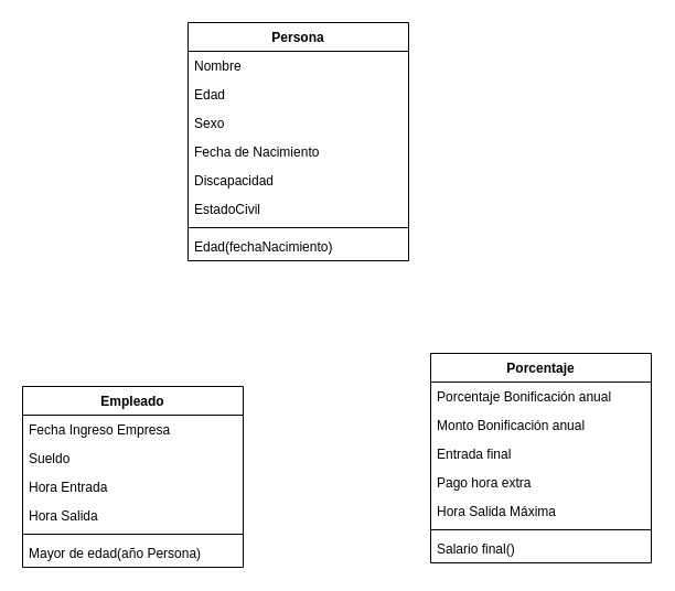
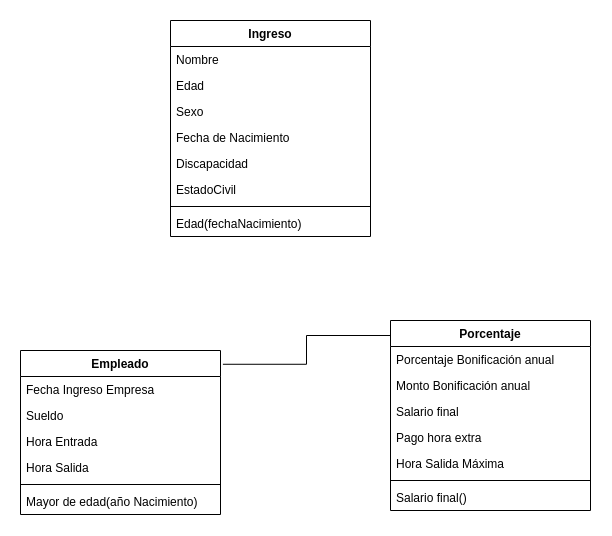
- <mxCell id="2" value="Persona" style="swimlane;fontStyle=1;align=center;verticalAlign=top;childLayout=stackLayout;horizontal=1;startSize=26;horizontalStack=0;resizeParent=1;resizeParentMax=0;resizeLast=0;collapsible=1;marginBottom=0;" parent="1" vertex="1"><mxGeometry x="170" y="20" width="200" height="216" as="geometry"><mxRectangle x="270" y="60" width="80" height="26" as="alternateBounds" /></mxGeometry></mxCell>
+ <mxCell id="2" value="Ingreso" style="swimlane;fontStyle=1;align=center;verticalAlign=top;childLayout=stackLayout;horizontal=1;startSize=26;horizontalStack=0;resizeParent=1;resizeParentMax=0;resizeLast=0;collapsible=1;marginBottom=0;" parent="1" vertex="1"><mxGeometry x="170" y="20" width="200" height="216" as="geometry"><mxRectangle x="270" y="60" width="80" height="26" as="alternateBounds" /></mxGeometry></mxCell>
+ <mxCell id="26" style="edgeStyle=elbowEdgeStyle;rounded=0;orthogonalLoop=1;jettySize=auto;html=1;endArrow=none;endFill=0;targetPerimeterSpacing=0;exitX=1.012;exitY=0.084;exitDx=0;exitDy=0;exitPerimeter=0;entryX=-0.002;entryY=0.079;entryDx=0;entryDy=0;entryPerimeter=0;" parent="1" source="19" target="11" edge="1"><mxGeometry relative="1" as="geometry" /></mxCell>
- <mxCell id="14" value="Entrada final" style="text;strokeColor=none;fillColor=none;align=left;verticalAlign=top;spacingLeft=4;spacingRight=4;overflow=hidden;rotatable=0;points=[[0,0.5],[1,0.5]];portConstraint=eastwest;" parent="11" vertex="1"><mxGeometry y="78" width="200" height="26" as="geometry" /></mxCell>
+ <mxCell id="14" value="Salario final" style="text;strokeColor=none;fillColor=none;align=left;verticalAlign=top;spacingLeft=4;spacingRight=4;overflow=hidden;rotatable=0;points=[[0,0.5],[1,0.5]];portConstraint=eastwest;" parent="11" vertex="1"><mxGeometry y="78" width="200" height="26" as="geometry" /></mxCell>
- <mxCell id="25" value="Mayor de edad(año Persona)" style="text;strokeColor=none;fillColor=none;align=left;verticalAlign=top;spacingLeft=4;spacingRight=4;overflow=hidden;rotatable=0;points=[[0,0.5],[1,0.5]];portConstraint=eastwest;" parent="19" vertex="1"><mxGeometry y="138" width="200" height="26" as="geometry" /></mxCell>
+ <mxCell id="25" value="Mayor de edad(año Nacimiento)" style="text;strokeColor=none;fillColor=none;align=left;verticalAlign=top;spacingLeft=4;spacingRight=4;overflow=hidden;rotatable=0;points=[[0,0.5],[1,0.5]];portConstraint=eastwest;" parent="19" vertex="1"><mxGeometry y="138" width="200" height="26" as="geometry" /></mxCell>
